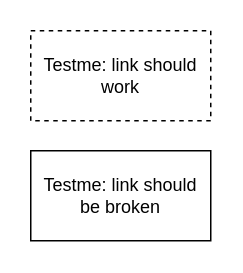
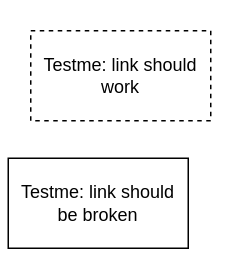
- <mxCell id="3" value="Testme: link should be broken" style="rounded=0;whiteSpace=wrap;html=1;" vertex="1" parent="1"><mxGeometry x="20" y="100" width="120" height="60" as="geometry" /></mxCell>
+ <mxCell id="3" value="Testme: link should be broken" style="rounded=0;whiteSpace=wrap;html=1;" vertex="1" parent="1"><mxGeometry x="5" y="105" width="120" height="60" as="geometry" /></mxCell>
